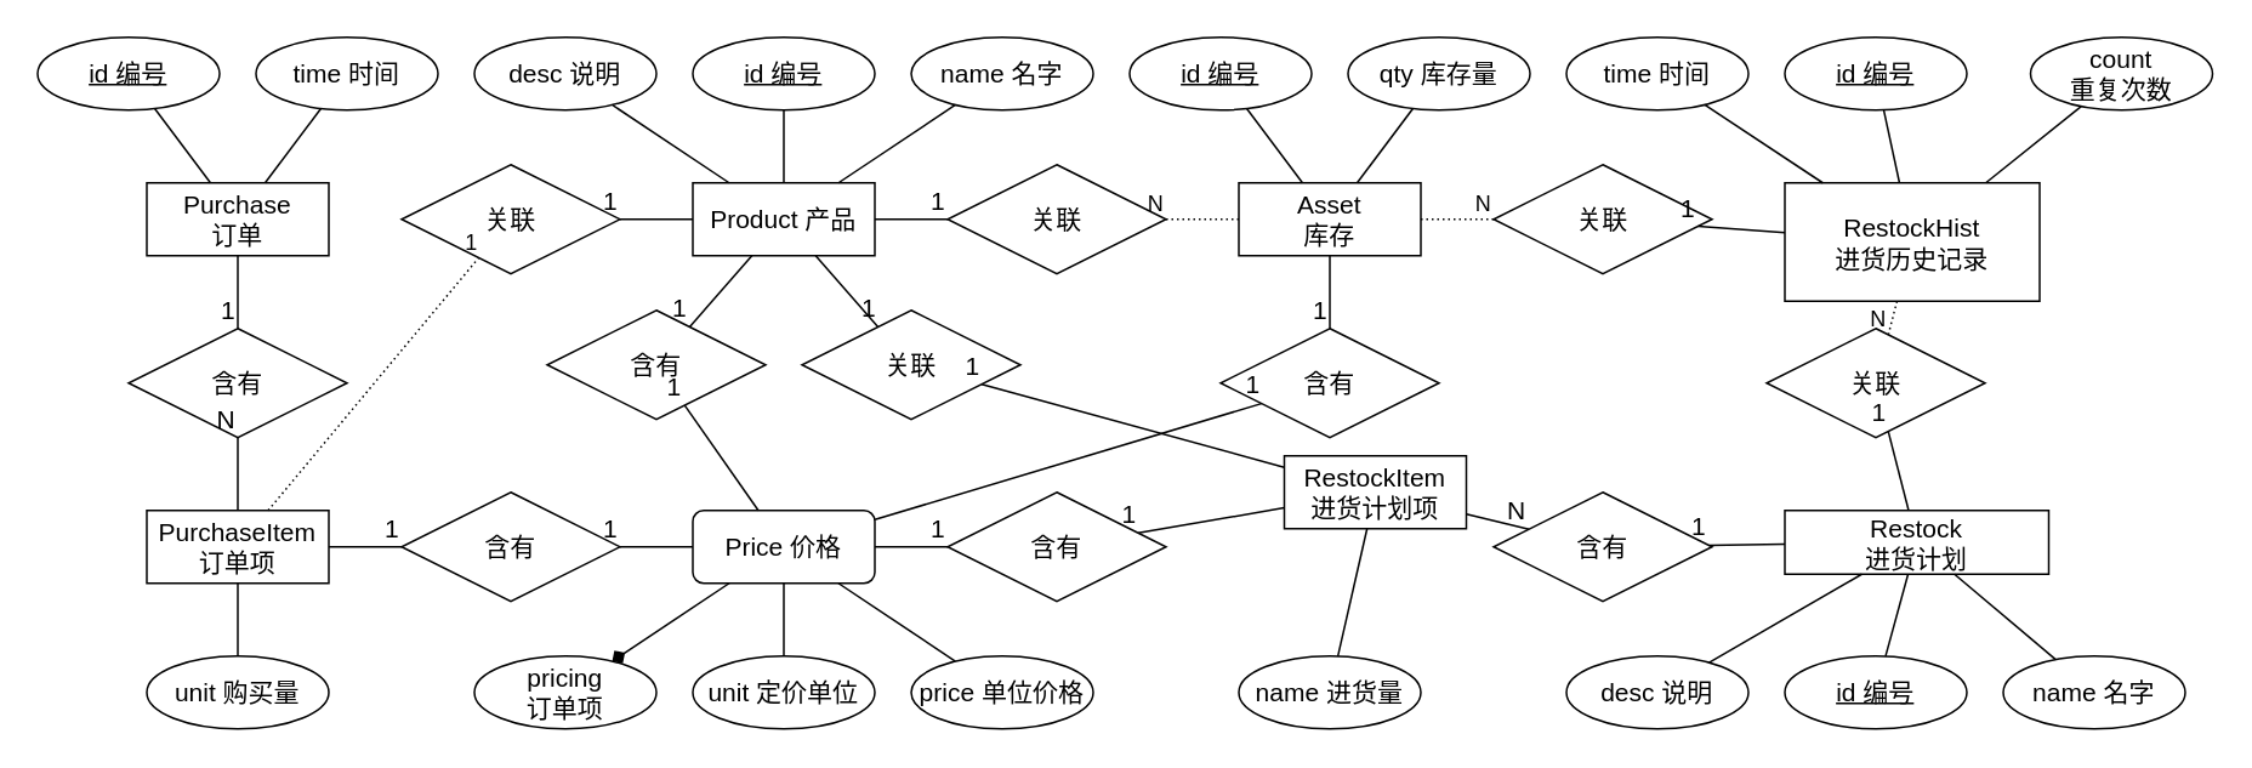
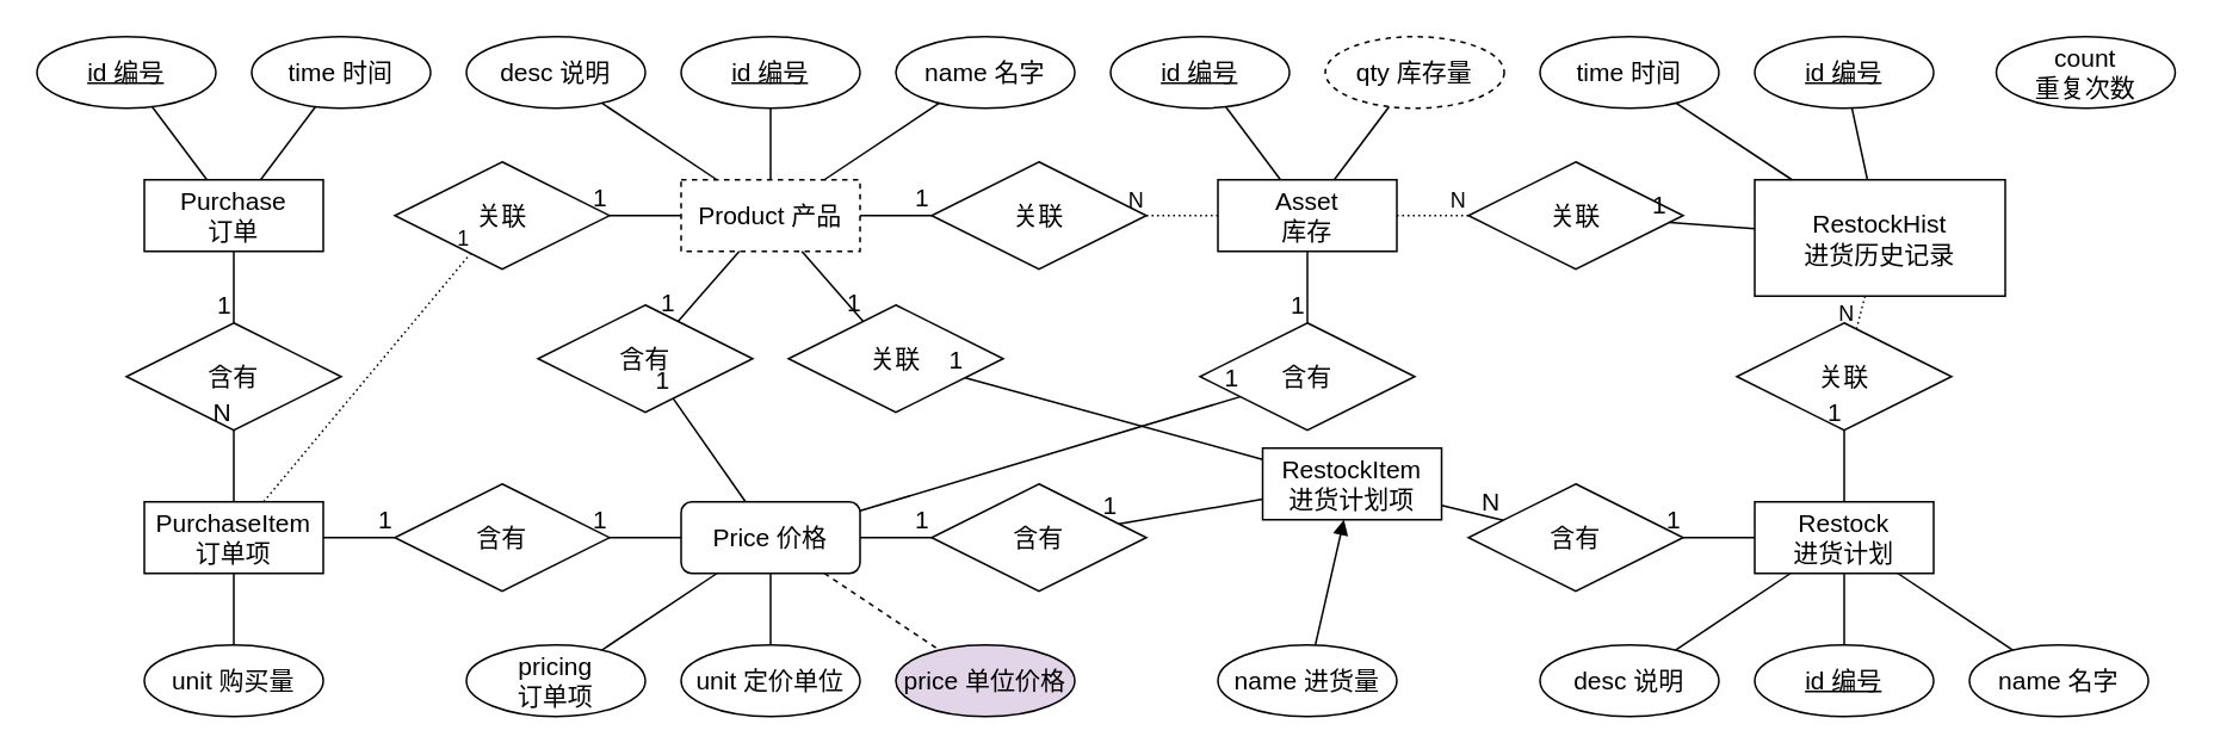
- <mxCell id="62" value="qty 库存量" style="ellipse;whiteSpace=wrap;html=1;align=center;fontSize=14;" vertex="1" parent="1"><mxGeometry x="740" y="20" width="100" height="40" as="geometry" /></mxCell>
+ <mxCell id="62" value="qty 库存量" style="ellipse;whiteSpace=wrap;html=1;align=center;fontSize=14;dashed=1;" vertex="1" parent="1"><mxGeometry x="740" y="20" width="100" height="40" as="geometry" /></mxCell>
- <mxCell id="53" value="" style="endArrow=none;html=1;rounded=0;noEdgeStyle=1;fontSize=14;" edge="1" parent="1" source="50" target="47"><mxGeometry relative="1" as="geometry"><mxPoint x="474" y="66" as="sourcePoint" /><mxPoint x="334" y="126" as="targetPoint" /></mxGeometry></mxCell>
- <mxCell id="2" value="&lt;div&gt;Product&amp;nbsp;&lt;span style=&quot;background-color: transparent; color: light-dark(rgb(0, 0, 0), rgb(255, 255, 255));&quot;&gt;产品&lt;/span&gt;&lt;/div&gt;" style="whiteSpace=wrap;html=1;align=center;fontSize=14;" vertex="1" parent="1"><mxGeometry x="380" y="100" width="100" height="40" as="geometry" /></mxCell>
+ <mxCell id="2" value="&lt;div&gt;Product&amp;nbsp;&lt;span style=&quot;background-color: transparent; color: light-dark(rgb(0, 0, 0), rgb(255, 255, 255));&quot;&gt;产品&lt;/span&gt;&lt;/div&gt;" style="whiteSpace=wrap;html=1;align=center;fontSize=14;dashed=1;" vertex="1" parent="1"><mxGeometry x="380" y="100" width="100" height="40" as="geometry" /></mxCell>
- <mxCell id="31" value="" style="endArrow=none;html=1;rounded=0;noEdgeStyle=1;fontSize=14;" edge="1" parent="1" source="33" target="29"><mxGeometry relative="1" as="geometry"><mxPoint x="410" y="300" as="sourcePoint" /><mxPoint x="570" y="300" as="targetPoint" /></mxGeometry></mxCell>
+ <mxCell id="31" value="" style="endArrow=block;html=1;rounded=0;noEdgeStyle=1;fontSize=14;" edge="1" parent="1" source="33" target="29"><mxGeometry relative="1" as="geometry"><mxPoint x="410" y="300" as="sourcePoint" /><mxPoint x="570" y="300" as="targetPoint" /></mxGeometry></mxCell>
- <mxCell id="21" value="Restock&lt;div&gt;&lt;span style=&quot;background-color: transparent; color: light-dark(rgb(0, 0, 0), rgb(255, 255, 255));&quot;&gt;进货计划&lt;/span&gt;&lt;/div&gt;" style="whiteSpace=wrap;html=1;align=center;fontSize=14;" vertex="1" parent="1"><mxGeometry x="980" y="280" width="145" height="35" as="geometry" /></mxCell>
+ <mxCell id="21" value="Restock&lt;div&gt;&lt;span style=&quot;background-color: transparent; color: light-dark(rgb(0, 0, 0), rgb(255, 255, 255));&quot;&gt;进货计划&lt;/span&gt;&lt;/div&gt;" style="whiteSpace=wrap;html=1;align=center;fontSize=14;" vertex="1" parent="1"><mxGeometry x="980" y="280" width="100" height="40" as="geometry" /></mxCell>
- <mxCell id="20" value="" style="endArrow=none;html=1;rounded=0;noEdgeStyle=1;fontSize=14;" edge="1" parent="1" source="3" target="16"><mxGeometry relative="1" as="geometry"><mxPoint x="300" y="240" as="sourcePoint" /><mxPoint x="460" y="240" as="targetPoint" /></mxGeometry></mxCell>
+ <mxCell id="20" value="" style="endArrow=none;html=1;rounded=0;noEdgeStyle=1;fontSize=14;dashed=1;" edge="1" parent="1" source="3" target="16"><mxGeometry relative="1" as="geometry"><mxPoint x="300" y="240" as="sourcePoint" /><mxPoint x="460" y="240" as="targetPoint" /></mxGeometry></mxCell>
- <mxCell id="18" value="" style="endArrow=diamond;html=1;rounded=0;noEdgeStyle=1;fontSize=14;" edge="1" parent="1" source="3" target="17"><mxGeometry relative="1" as="geometry"><mxPoint x="30" y="300" as="sourcePoint" /><mxPoint x="190" y="300" as="targetPoint" /></mxGeometry></mxCell>
+ <mxCell id="18" value="" style="endArrow=none;html=1;rounded=0;noEdgeStyle=1;fontSize=14;" edge="1" parent="1" source="3" target="17"><mxGeometry relative="1" as="geometry"><mxPoint x="30" y="300" as="sourcePoint" /><mxPoint x="190" y="300" as="targetPoint" /></mxGeometry></mxCell>
- <mxCell id="16" value="price 单位价格" style="ellipse;whiteSpace=wrap;html=1;align=center;fontSize=14;" vertex="1" parent="1"><mxGeometry x="500" y="360" width="100" height="40" as="geometry" /></mxCell>
+ <mxCell id="16" value="price 单位价格" style="ellipse;whiteSpace=wrap;html=1;align=center;fontSize=14;fillColor=#e1d5e7;" vertex="1" parent="1"><mxGeometry x="500" y="360" width="100" height="40" as="geometry" /></mxCell>
